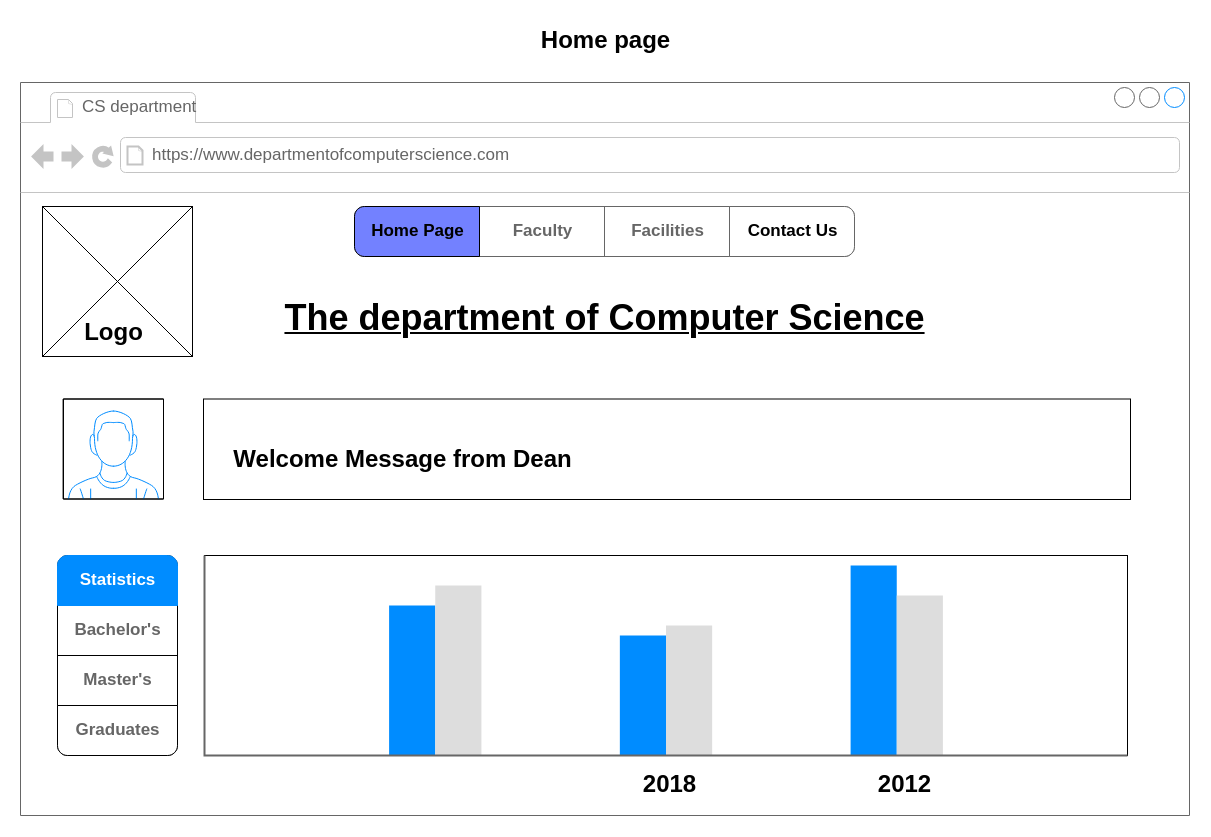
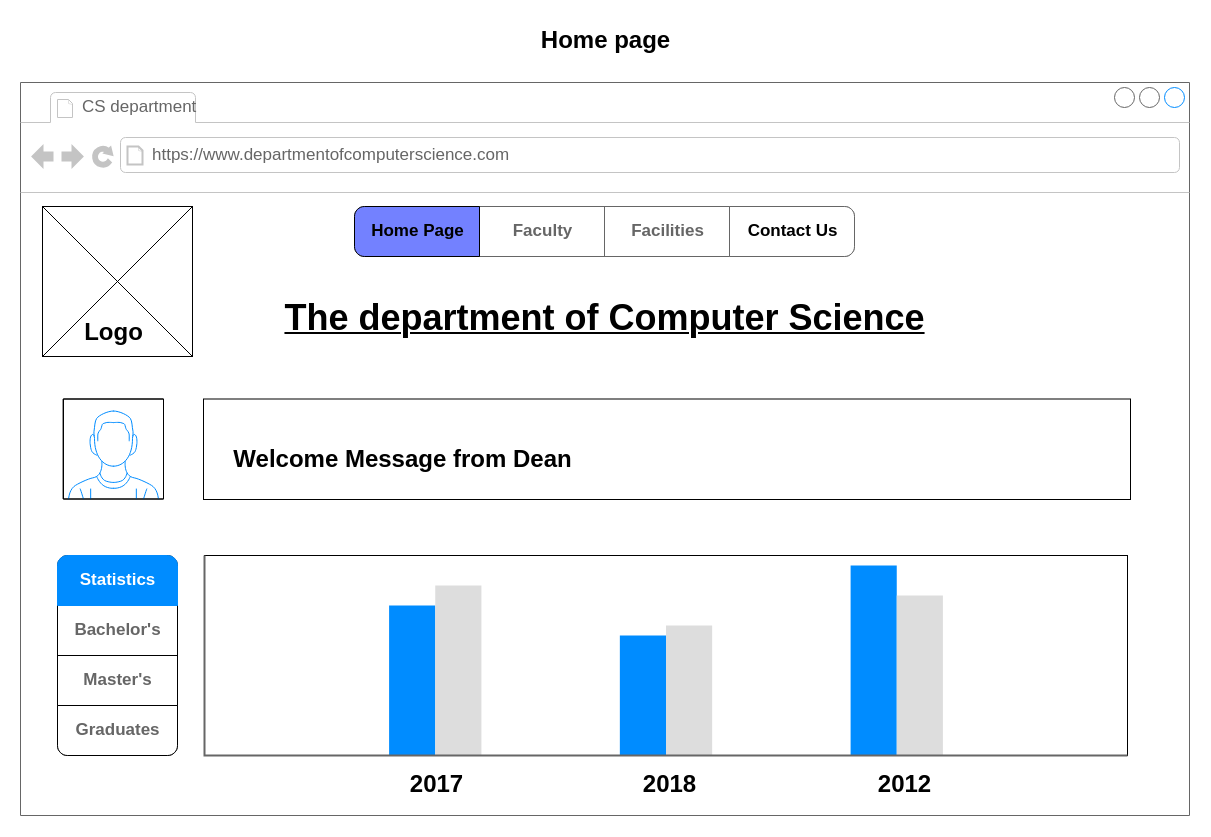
+ <mxCell id="22" value="2017" style="text;html=1;fontSize=24;fontStyle=1;verticalAlign=middle;align=center;" vertex="1" parent="2"><mxGeometry x="366" y="682" width="100" height="40" as="geometry" /></mxCell>
